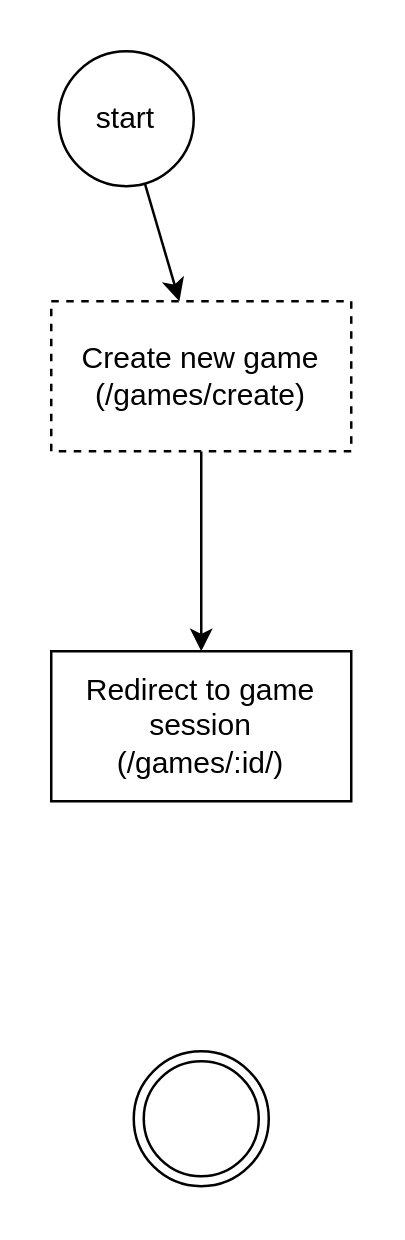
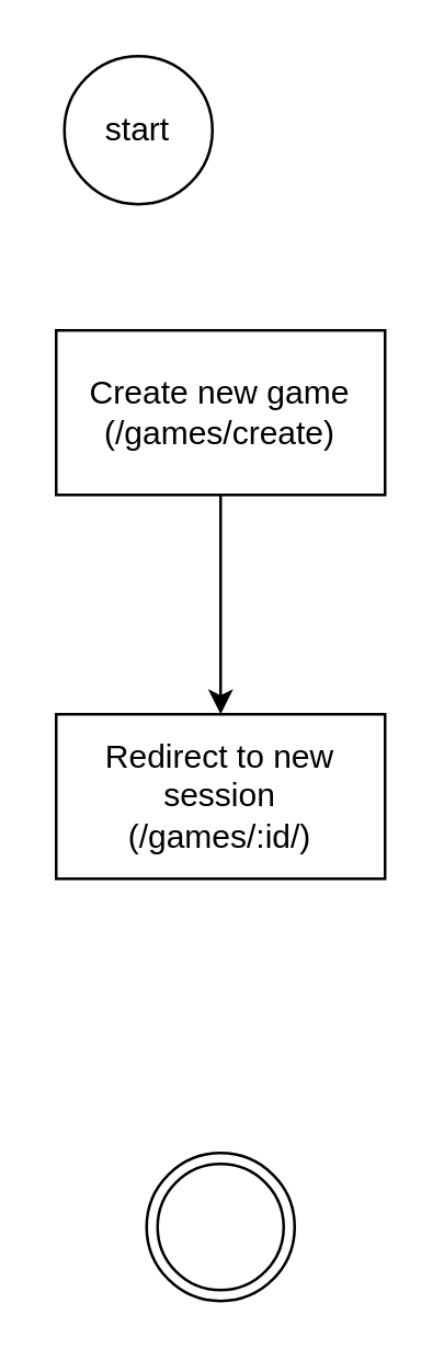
- <mxCell id="3" value="" style="edgeStyle=none;html=1;" edge="1" parent="1" source="4" target="6"><mxGeometry relative="1" as="geometry" /></mxCell>
- <mxCell id="6" value="Create new game&lt;br&gt;(/games/create)" style="rounded=0;whiteSpace=wrap;html=1;dashed=1;" vertex="1" parent="1"><mxGeometry x="20" y="120" width="120" height="60" as="geometry" /></mxCell>
+ <mxCell id="6" value="Create new game&lt;br&gt;(/games/create)" style="rounded=0;whiteSpace=wrap;html=1;" vertex="1" parent="1"><mxGeometry x="20" y="120" width="120" height="60" as="geometry" /></mxCell>
- <mxCell id="7" value="Redirect to game session&lt;br&gt;(/games/:id/)" style="whiteSpace=wrap;html=1;rounded=0;" vertex="1" parent="1"><mxGeometry x="20" y="260" width="120" height="60" as="geometry" /></mxCell>
+ <mxCell id="7" value="Redirect to new session&lt;br&gt;(/games/:id/)" style="whiteSpace=wrap;html=1;rounded=0;" vertex="1" parent="1"><mxGeometry x="20" y="260" width="120" height="60" as="geometry" /></mxCell>
